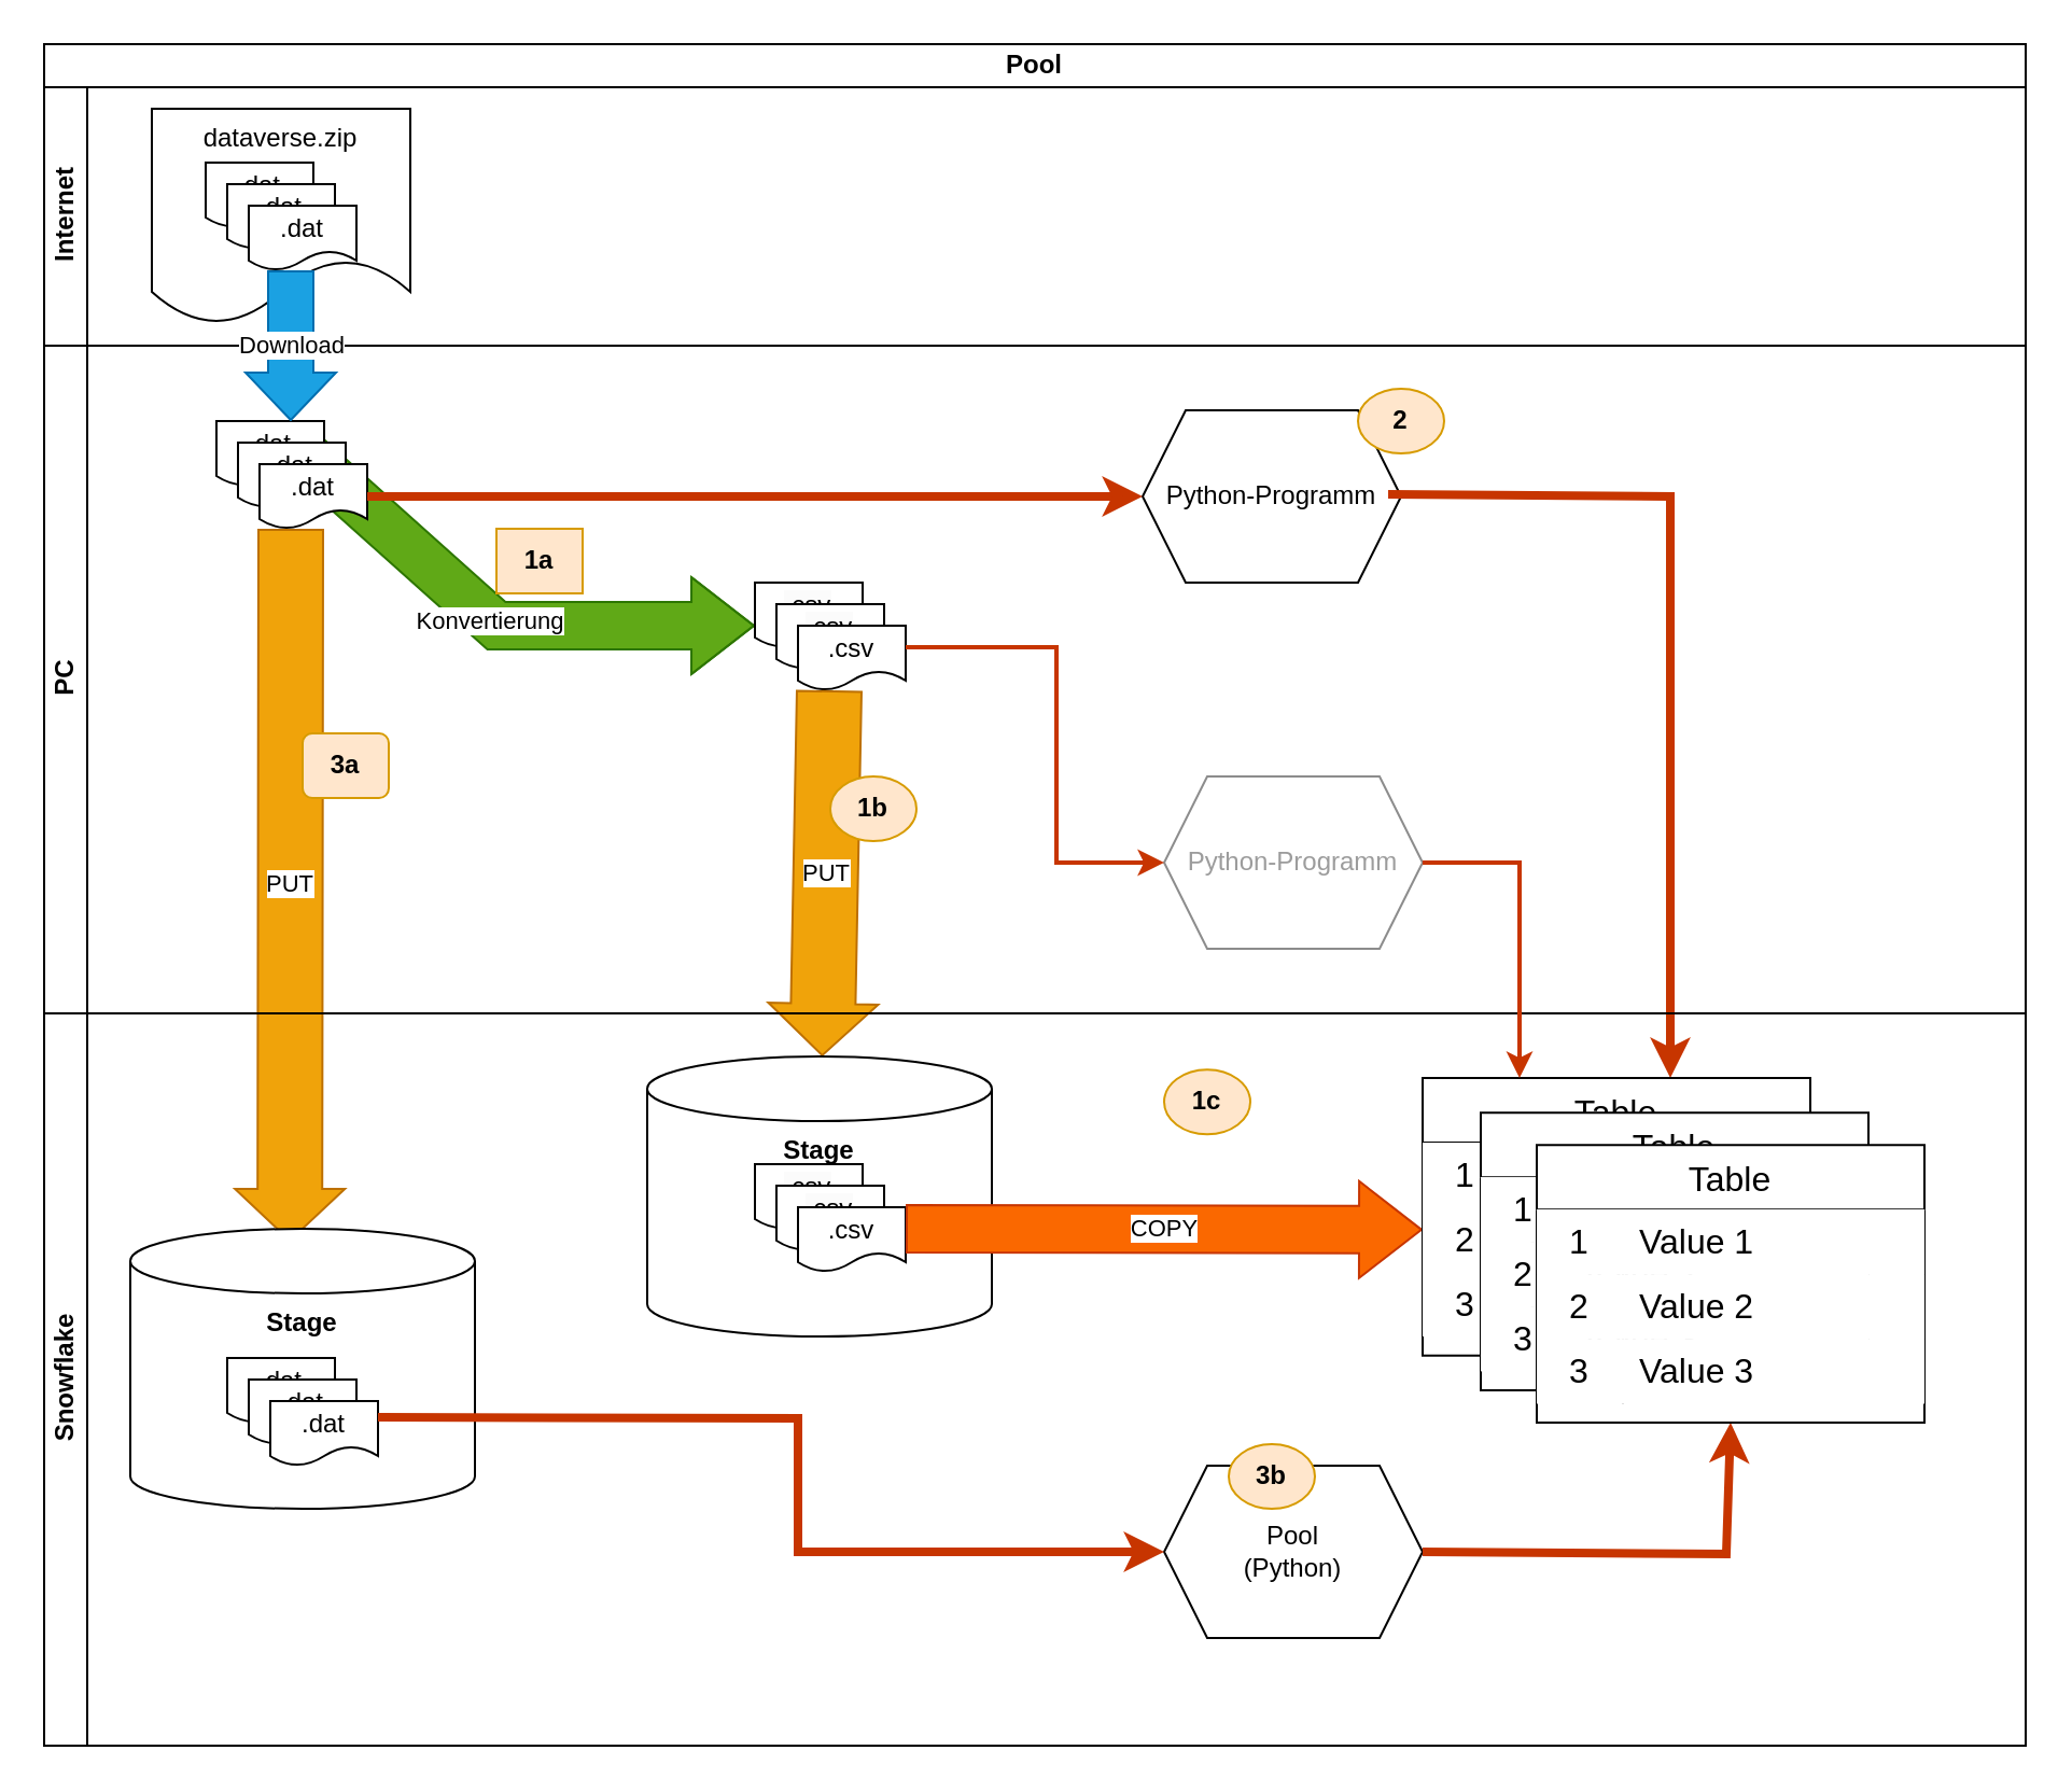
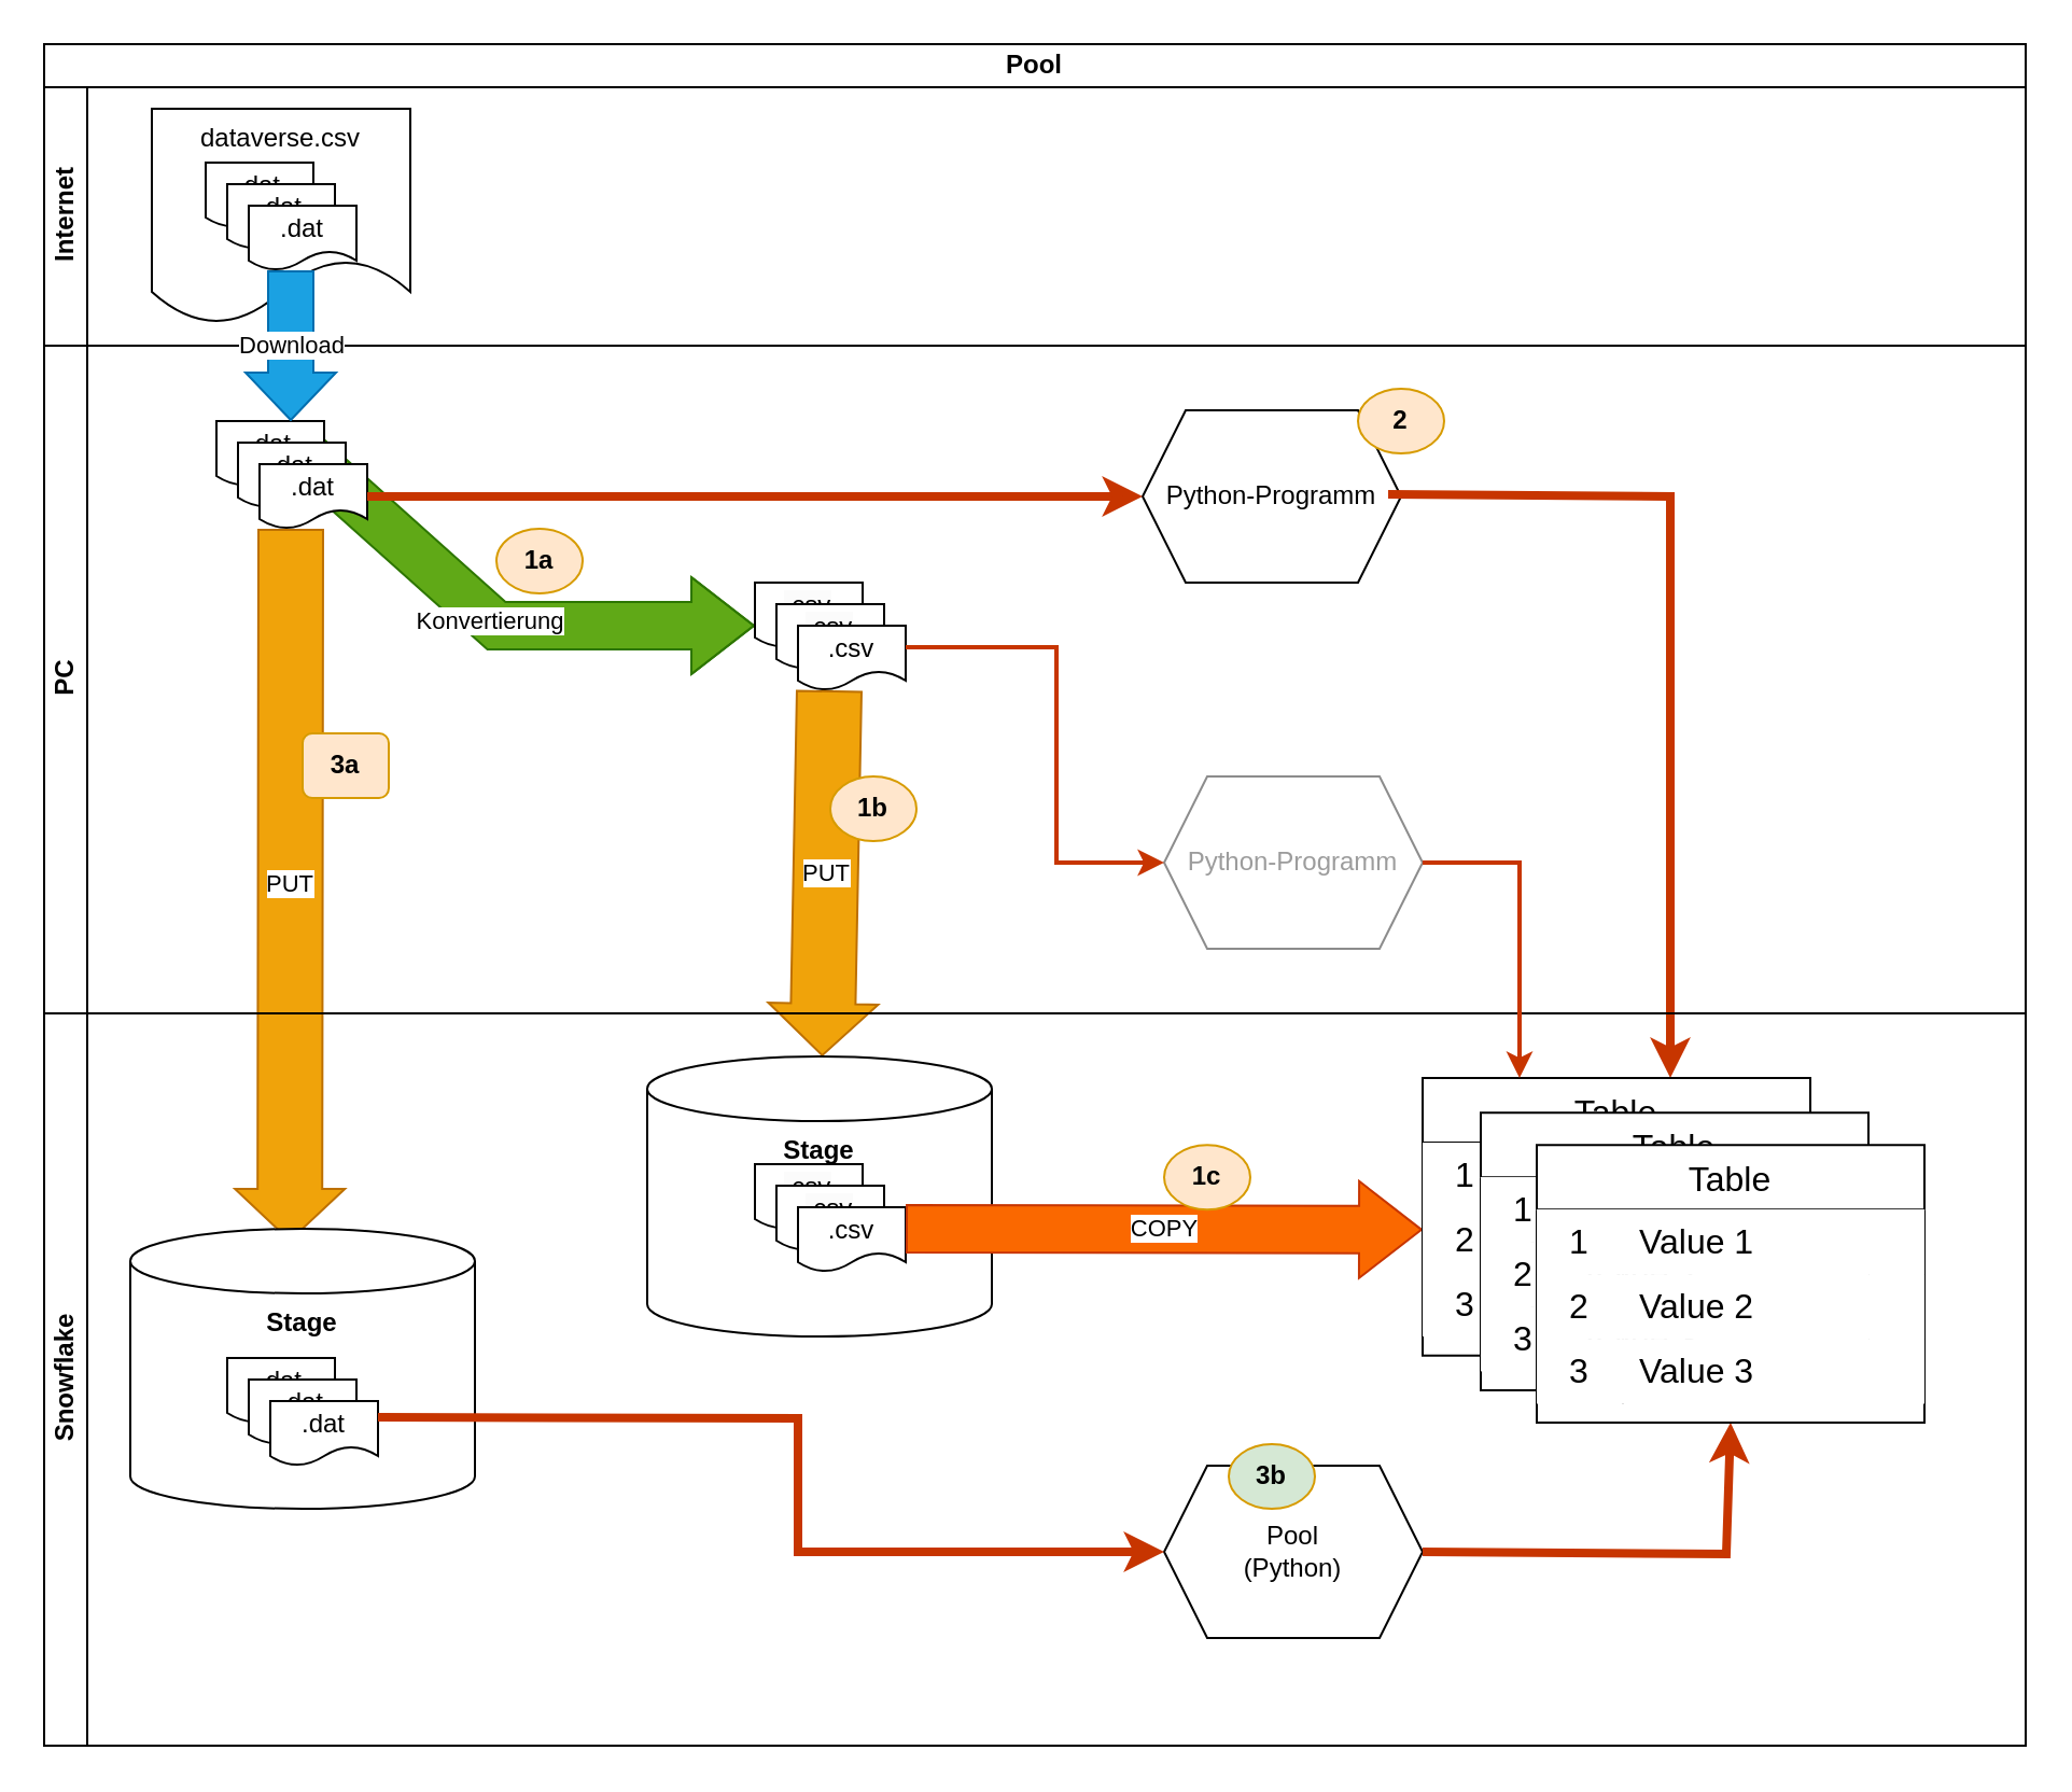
- <mxCell id="4" value="dataverse.zip" style="shape=document;whiteSpace=wrap;html=1;boundedLbl=1;verticalAlign=top;" parent="3" vertex="1"><mxGeometry x="50" y="10" width="120" height="100" as="geometry" /></mxCell>
+ <mxCell id="4" value="dataverse.csv" style="shape=document;whiteSpace=wrap;html=1;boundedLbl=1;verticalAlign=top;" parent="3" vertex="1"><mxGeometry x="50" y="10" width="120" height="100" as="geometry" /></mxCell>
- <mxCell id="29" value="1a" style="whiteSpace=wrap;html=1;fontStyle=1;fillStyle=solid;fillColor=#ffe6cc;strokeColor=#d79b00;rounded=0;" vertex="1" parent="9"><mxGeometry x="210" y="85" width="40" height="30" as="geometry" /></mxCell>
+ <mxCell id="29" value="1a" style="ellipse;whiteSpace=wrap;html=1;fontStyle=1;fillStyle=solid;fillColor=#ffe6cc;strokeColor=#d79b00;" vertex="1" parent="9"><mxGeometry x="210" y="85" width="40" height="30" as="geometry" /></mxCell>
- <mxCell id="75" value="1c" style="ellipse;whiteSpace=wrap;html=1;fontStyle=1;fillStyle=solid;fillColor=#ffe6cc;strokeColor=#d79b00;" parent="30" vertex="1"><mxGeometry x="520" y="26.14" width="40" height="30" as="geometry" /></mxCell>
+ <mxCell id="75" value="1c" style="ellipse;whiteSpace=wrap;html=1;fontStyle=1;fillStyle=solid;fillColor=#ffe6cc;strokeColor=#d79b00;" parent="30" vertex="1"><mxGeometry x="520" y="61.14" width="40" height="30" as="geometry" /></mxCell>
- <mxCell id="76" value="3b" style="ellipse;whiteSpace=wrap;html=1;fontStyle=1;fillStyle=solid;fillColor=#ffe6cc;strokeColor=#d79b00;" parent="30" vertex="1"><mxGeometry x="550" y="200" width="40" height="30" as="geometry" /></mxCell>
+ <mxCell id="76" value="3b" style="ellipse;whiteSpace=wrap;html=1;fontStyle=1;fillStyle=solid;fillColor=#d5e8d4;strokeColor=#d79b00;" parent="30" vertex="1"><mxGeometry x="550" y="200" width="40" height="30" as="geometry" /></mxCell>
